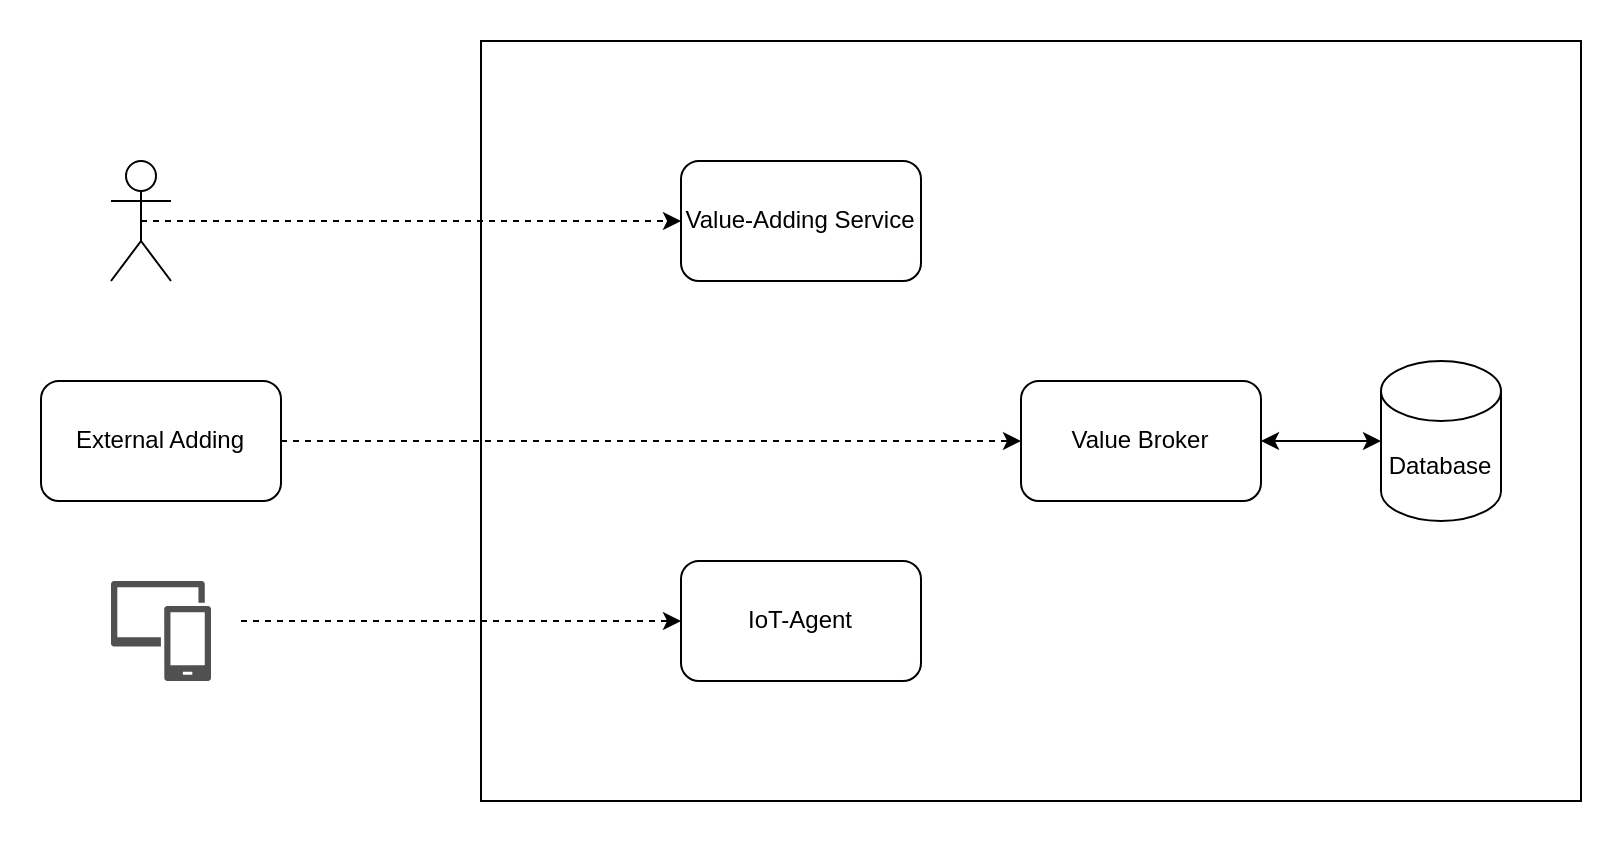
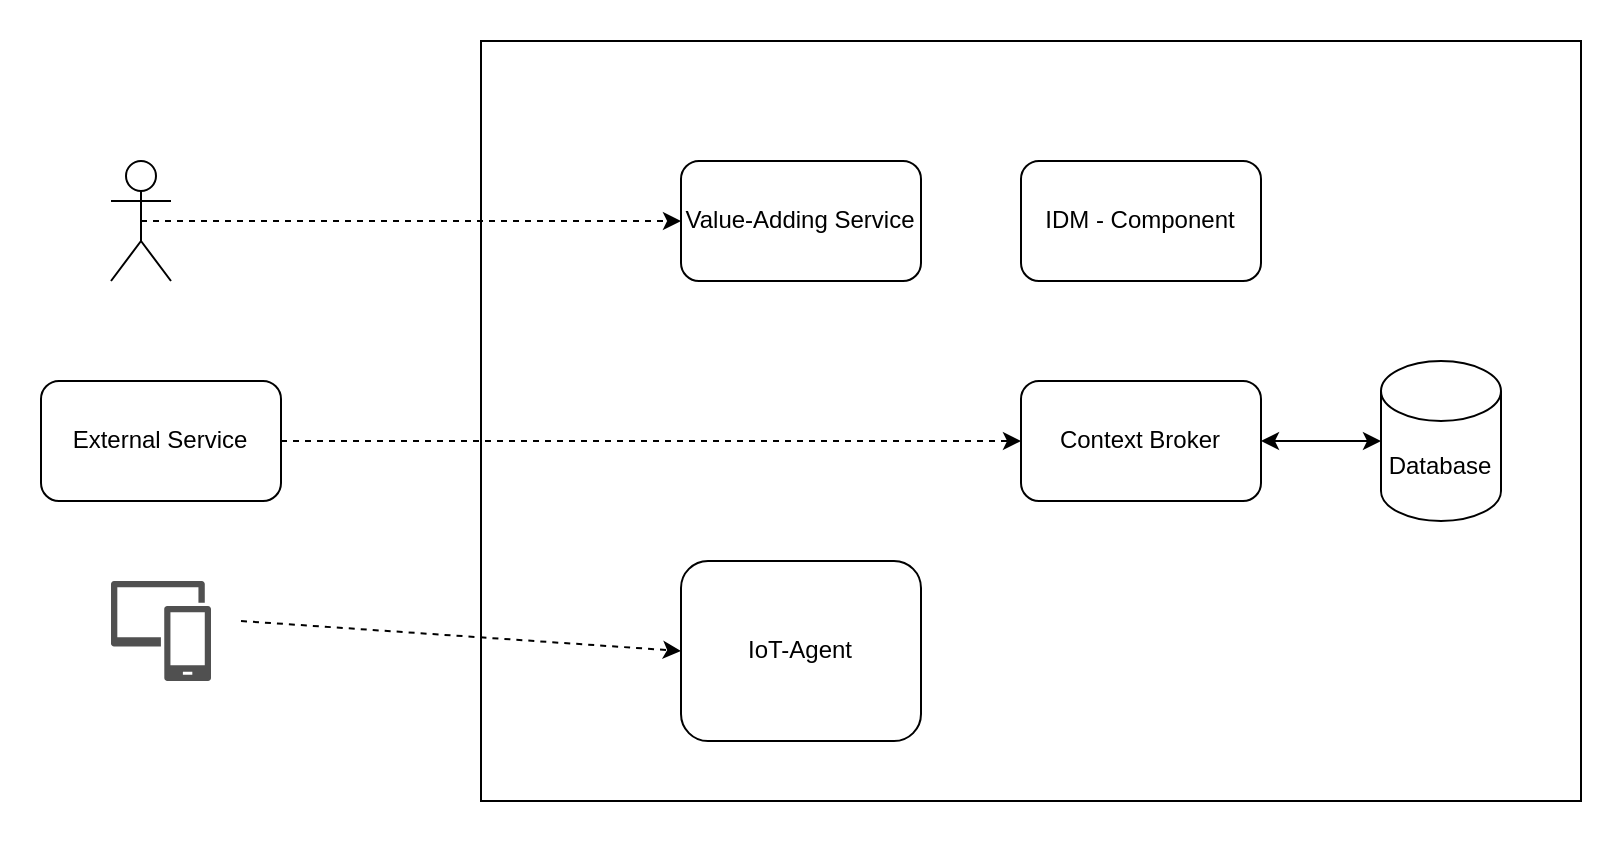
+ <mxCell id="4" value="IDM - Component" style="rounded=1;whiteSpace=wrap;html=1;" parent="1" vertex="1"><mxGeometry x="510" y="80" width="120" height="60" as="geometry" /></mxCell>
- <mxCell id="11" value="External Adding" style="rounded=1;whiteSpace=wrap;html=1;" parent="1" vertex="1"><mxGeometry x="20" y="190" width="120" height="60" as="geometry" /></mxCell>
+ <mxCell id="11" value="External Service" style="rounded=1;whiteSpace=wrap;html=1;" parent="1" vertex="1"><mxGeometry x="20" y="190" width="120" height="60" as="geometry" /></mxCell>
- <mxCell id="3" value="Value Broker" style="rounded=1;whiteSpace=wrap;html=1;" parent="1" vertex="1"><mxGeometry x="510" y="190" width="120" height="60" as="geometry" /></mxCell>
+ <mxCell id="3" value="Context Broker" style="rounded=1;whiteSpace=wrap;html=1;" parent="1" vertex="1"><mxGeometry x="510" y="190" width="120" height="60" as="geometry" /></mxCell>
- <mxCell id="7" value="IoT-Agent" style="rounded=1;whiteSpace=wrap;html=1;" parent="1" vertex="1"><mxGeometry x="340" y="280" width="120" height="60" as="geometry" /></mxCell>
+ <mxCell id="7" value="IoT-Agent" style="rounded=1;whiteSpace=wrap;html=1;" parent="1" vertex="1"><mxGeometry x="340" y="280" width="120" height="90" as="geometry" /></mxCell>
